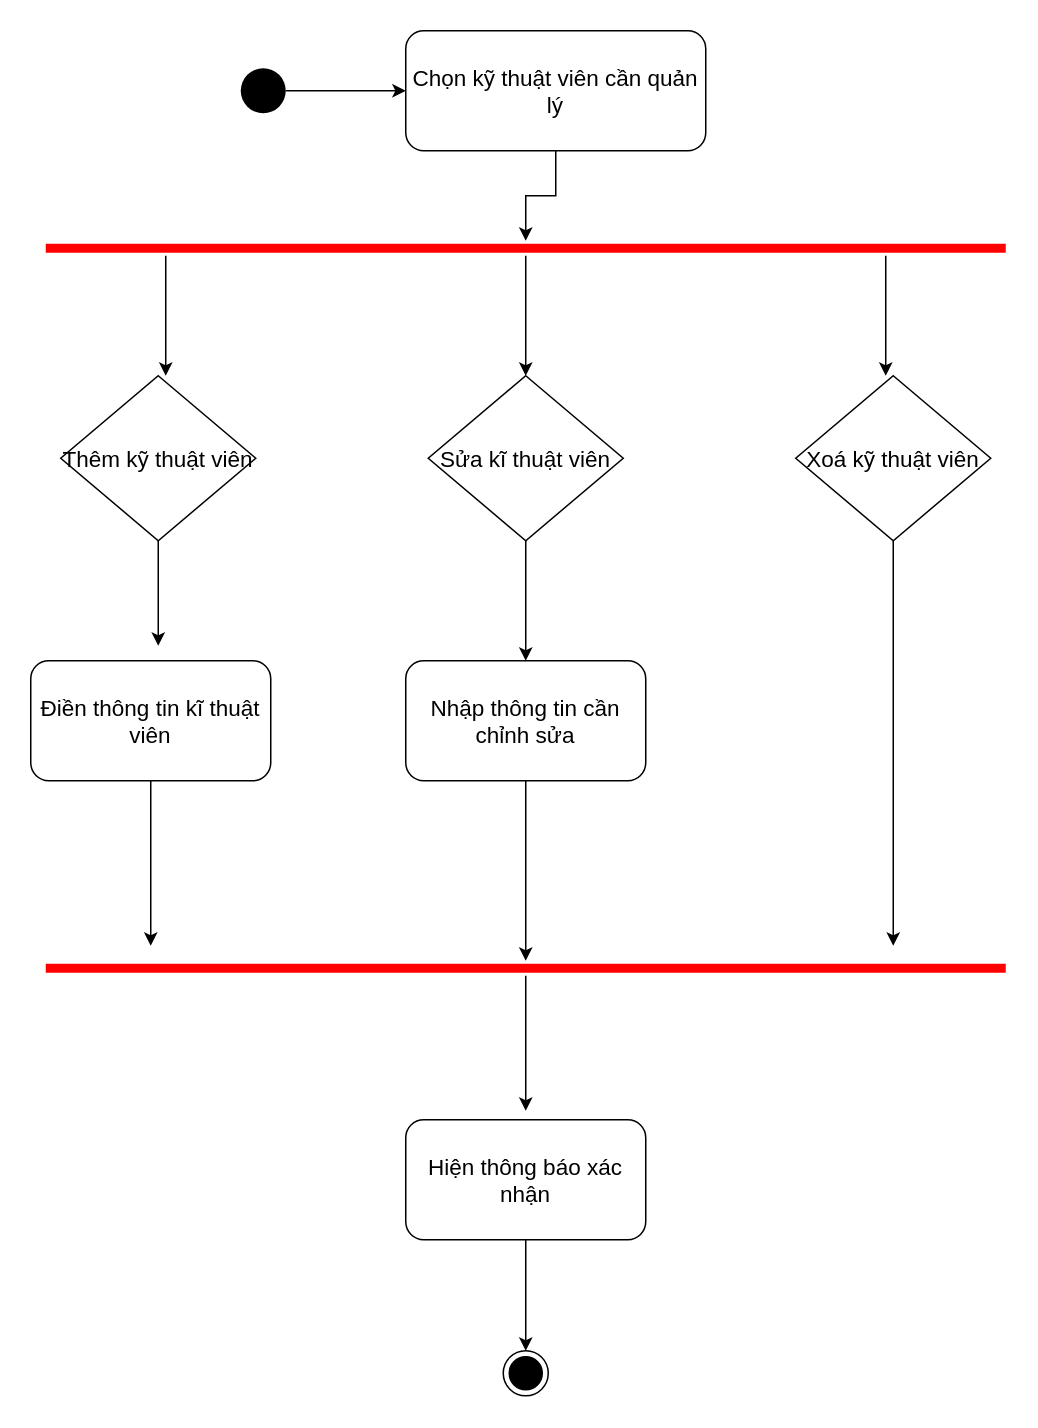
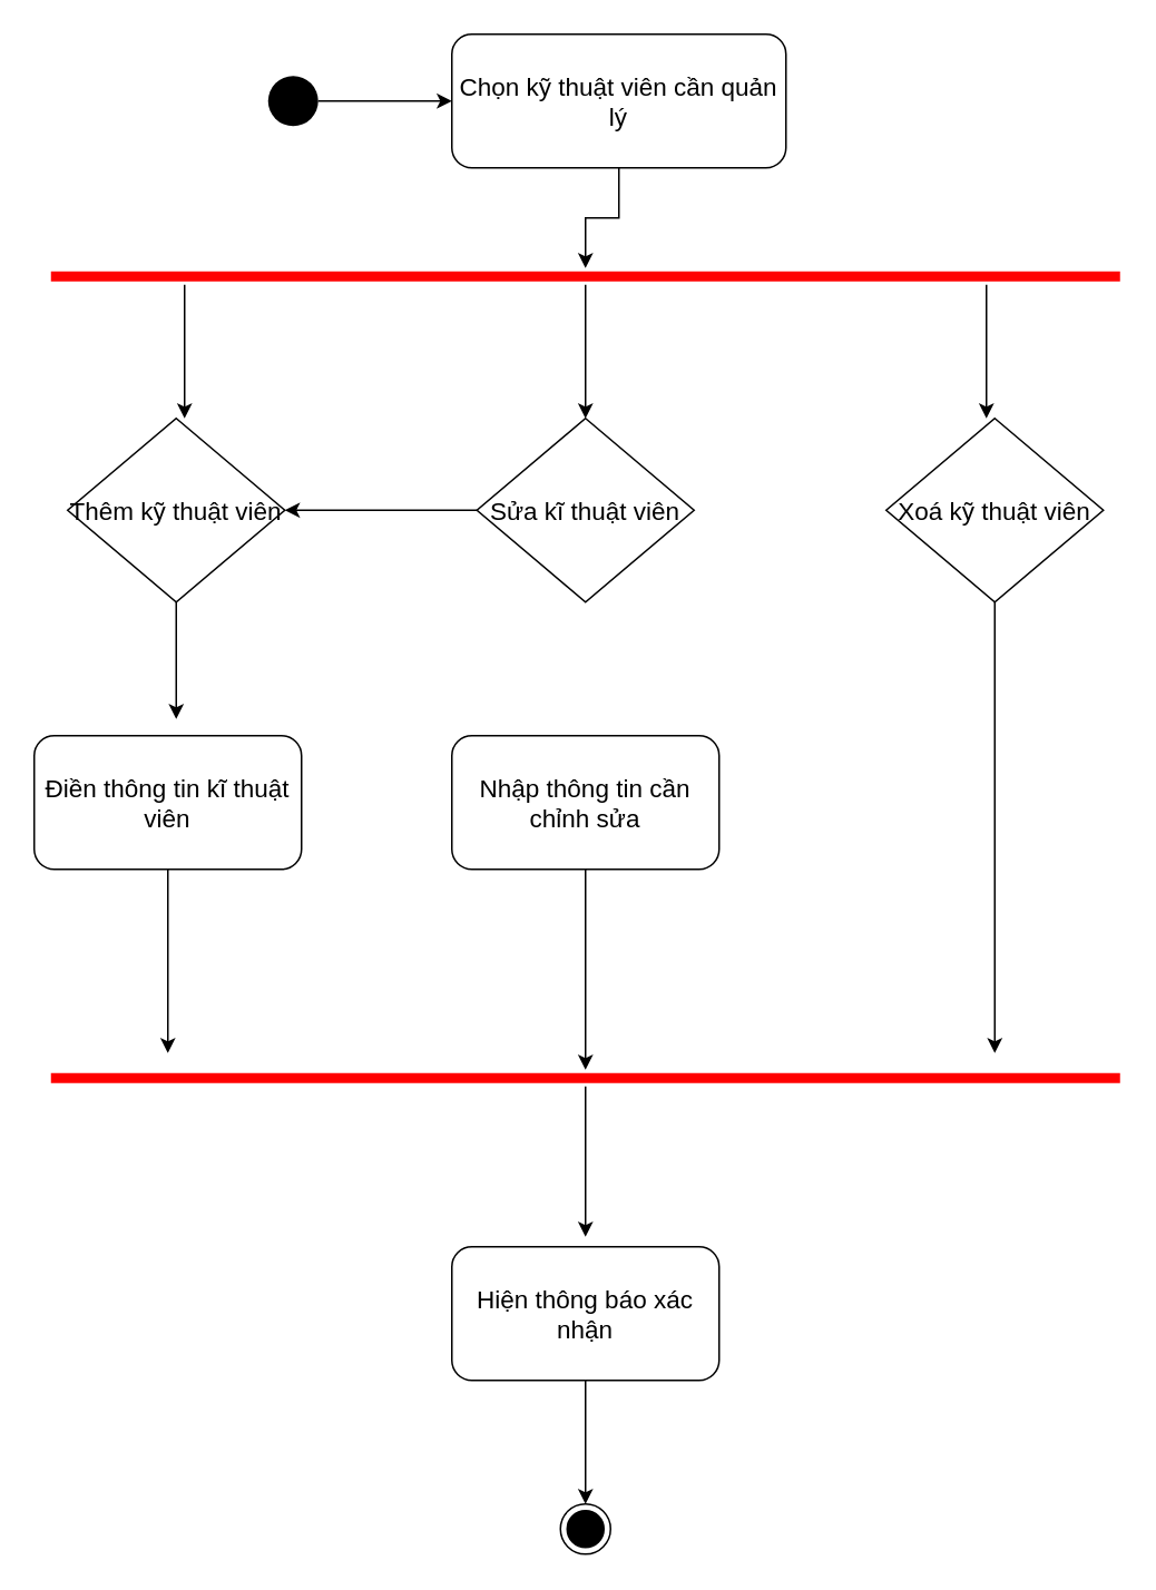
- <mxCell id="13" style="edgeStyle=orthogonalEdgeStyle;rounded=0;orthogonalLoop=1;jettySize=auto;html=1;entryX=0.5;entryY=0;entryDx=0;entryDy=0;fontSize=15;" edge="1" parent="1" source="14" target="20"><mxGeometry relative="1" as="geometry" /></mxCell>
+ <mxCell id="13" style="edgeStyle=orthogonalEdgeStyle;rounded=0;orthogonalLoop=1;jettySize=auto;html=1;fontSize=15;" edge="1" parent="1" source="14" target="12"><mxGeometry relative="1" as="geometry" /></mxCell>
